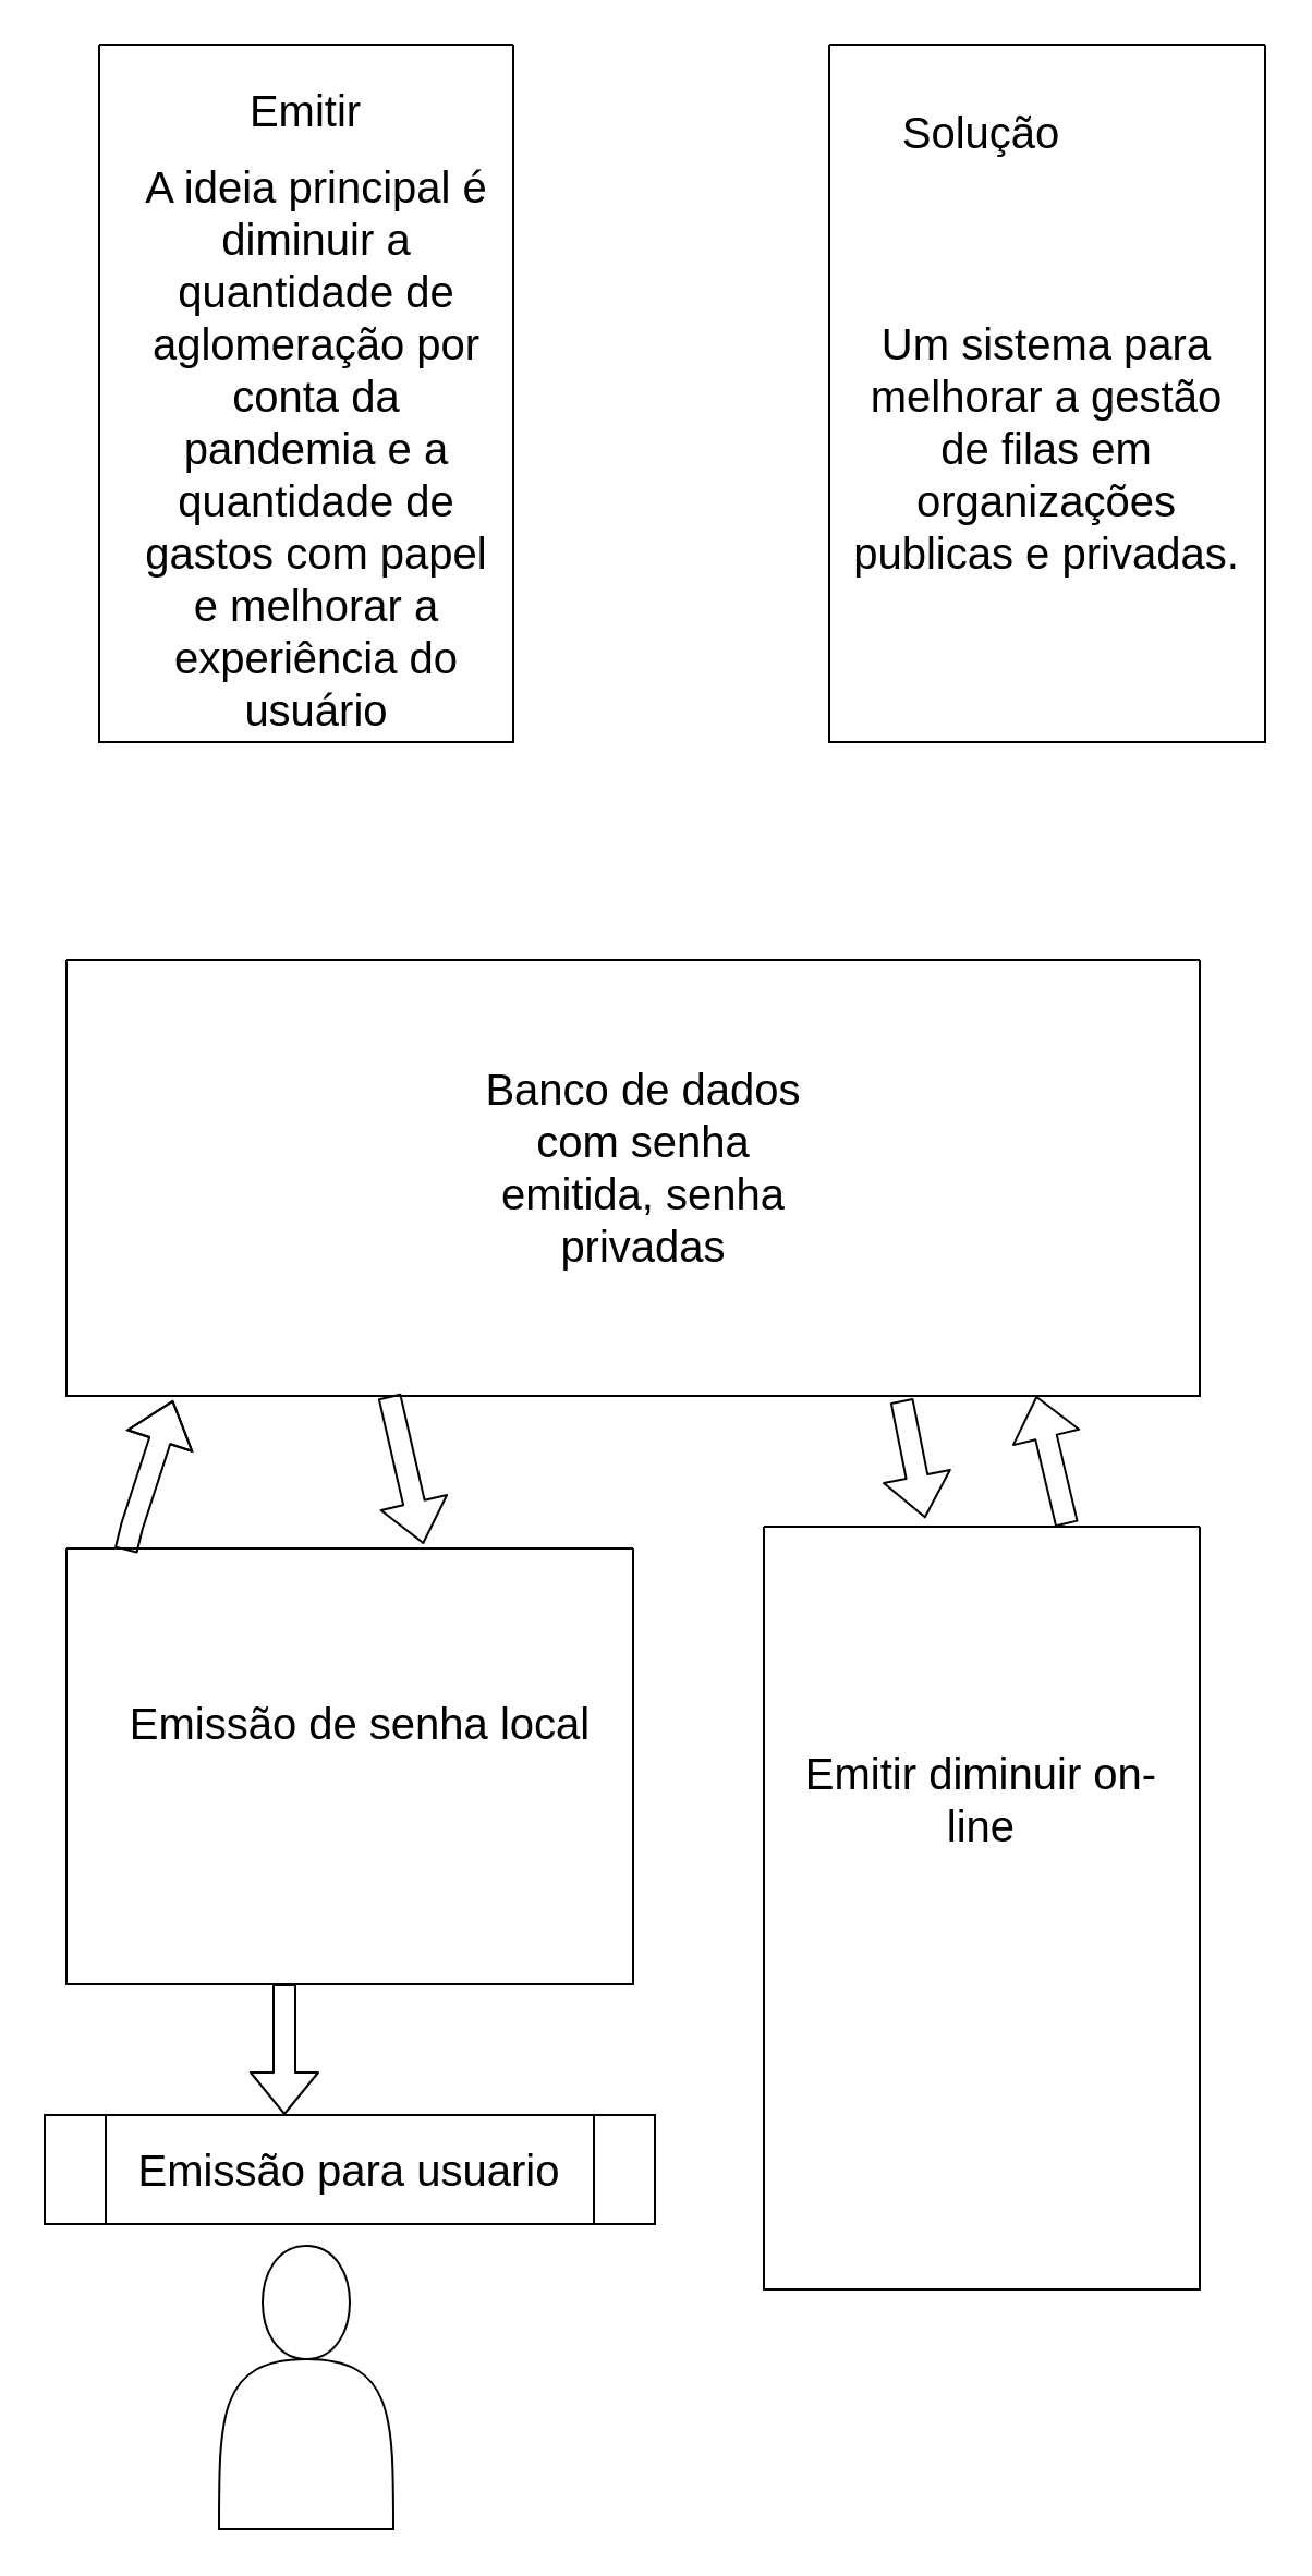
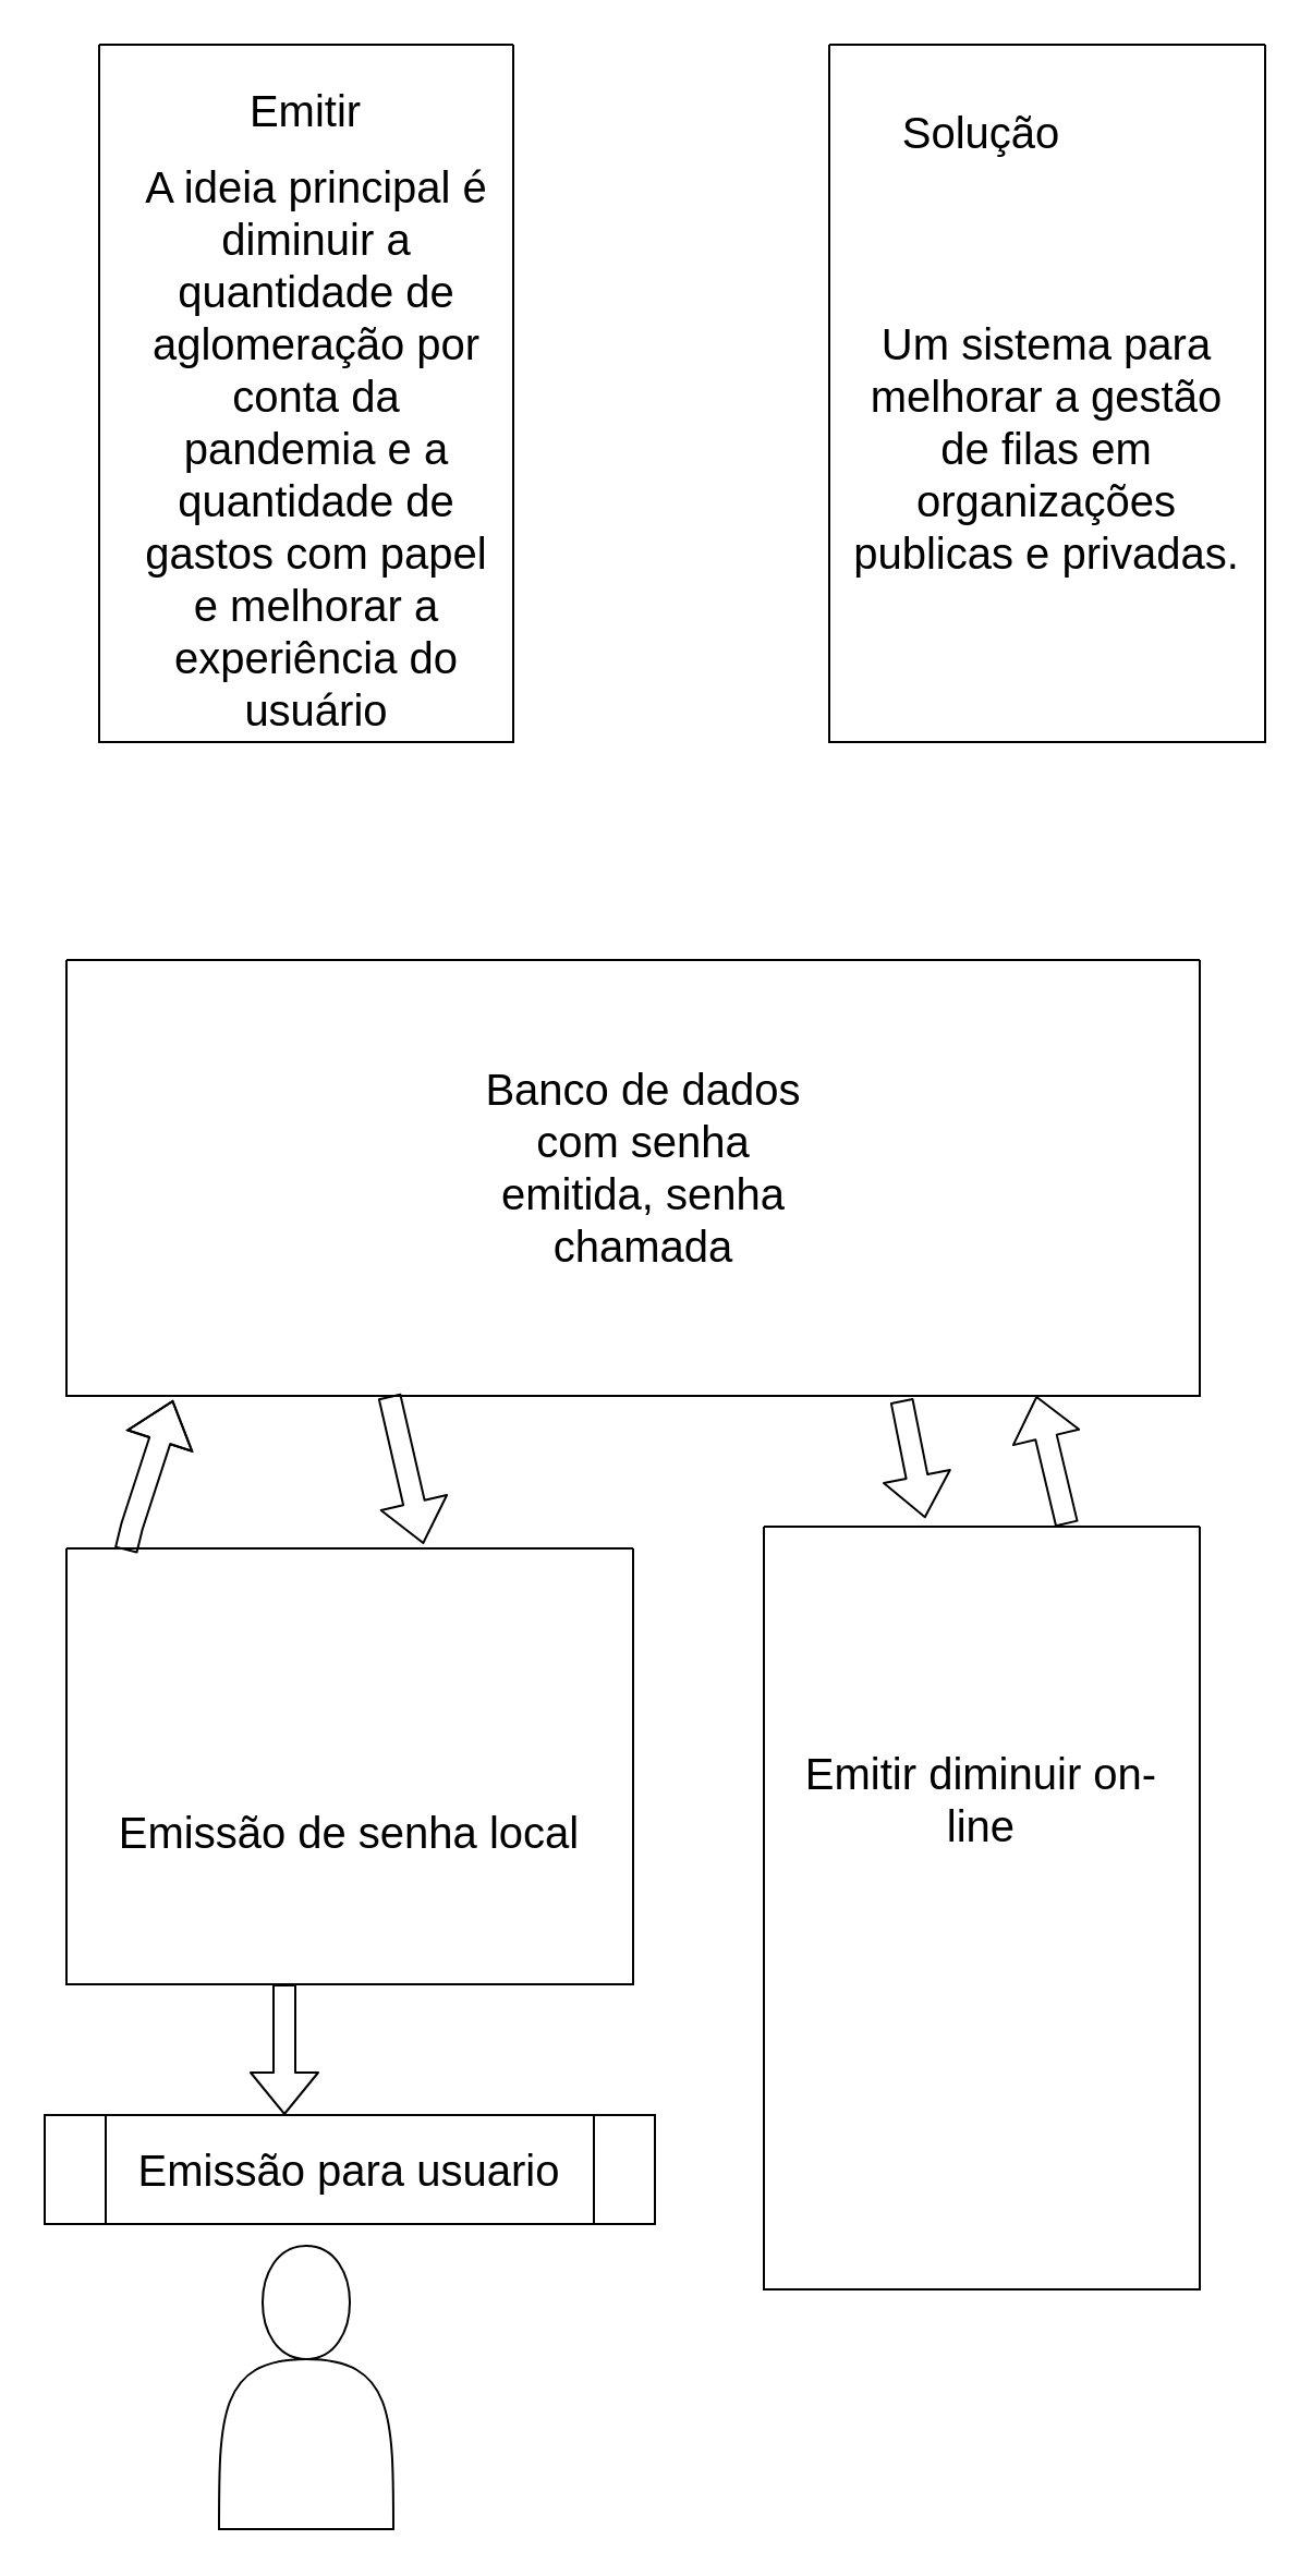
- <mxCell id="9" value="Banco de dados com senha emitida, senha privadas" style="text;html=1;strokeColor=none;fillColor=none;align=center;verticalAlign=middle;whiteSpace=wrap;rounded=0;shadow=0;fontSize=20;" vertex="1" parent="8"><mxGeometry x="190" y="60" width="150" height="70" as="geometry" /></mxCell>
+ <mxCell id="9" value="Banco de dados com senha emitida, senha chamada" style="text;html=1;strokeColor=none;fillColor=none;align=center;verticalAlign=middle;whiteSpace=wrap;rounded=0;shadow=0;fontSize=20;" vertex="1" parent="8"><mxGeometry x="190" y="60" width="150" height="70" as="geometry" /></mxCell>
- <mxCell id="11" value="Emissão de senha local" style="text;html=1;strokeColor=none;fillColor=none;align=center;verticalAlign=middle;whiteSpace=wrap;rounded=0;shadow=0;fontSize=20;" vertex="1" parent="10"><mxGeometry x="10" y="70" width="250" height="20" as="geometry" /></mxCell>
+ <mxCell id="11" value="Emissão de senha local" style="text;html=1;strokeColor=none;fillColor=none;align=center;verticalAlign=middle;whiteSpace=wrap;rounded=0;shadow=0;fontSize=20;" vertex="1" parent="10"><mxGeometry x="5" y="120" width="250" height="20" as="geometry" /></mxCell>
